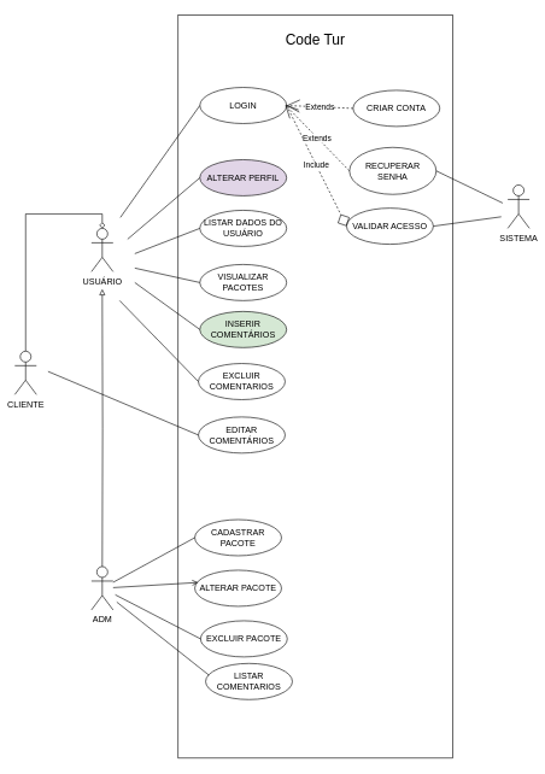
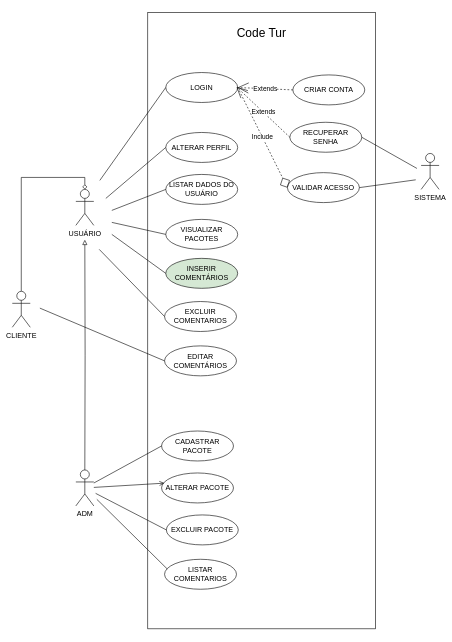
- <mxCell id="10" value="RECUPERAR SENHA" style="ellipse;whiteSpace=wrap;html=1;" parent="1" vertex="1"><mxGeometry x="483" y="203" width="120" height="65" as="geometry" /></mxCell>
+ <mxCell id="10" value="RECUPERAR SENHA" style="ellipse;whiteSpace=wrap;html=1;" parent="1" vertex="1"><mxGeometry x="483" y="203" width="120" height="50" as="geometry" /></mxCell>
- <mxCell id="11" value="ALTERAR PERFIL" style="ellipse;whiteSpace=wrap;html=1;fillColor=#e1d5e7;" parent="1" vertex="1"><mxGeometry x="276" y="220" width="120" height="50" as="geometry" /></mxCell>
+ <mxCell id="11" value="ALTERAR PERFIL" style="ellipse;whiteSpace=wrap;html=1;" parent="1" vertex="1"><mxGeometry x="276" y="220" width="120" height="50" as="geometry" /></mxCell>
- <mxCell id="18" value="LISTAR COMENTARIOS" style="ellipse;whiteSpace=wrap;html=1;" parent="1" vertex="1"><mxGeometry x="284" y="917" width="120" height="50" as="geometry" /></mxCell>
+ <mxCell id="18" value="LISTAR COMENTARIOS" style="ellipse;whiteSpace=wrap;html=1;" parent="1" vertex="1"><mxGeometry x="274" y="932" width="120" height="50" as="geometry" /></mxCell>
